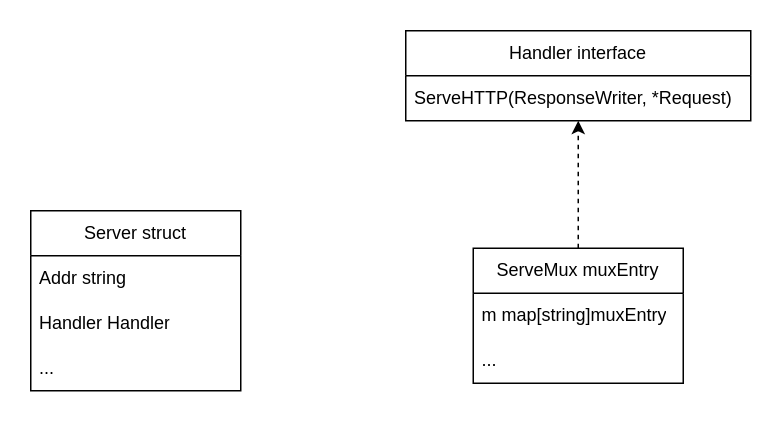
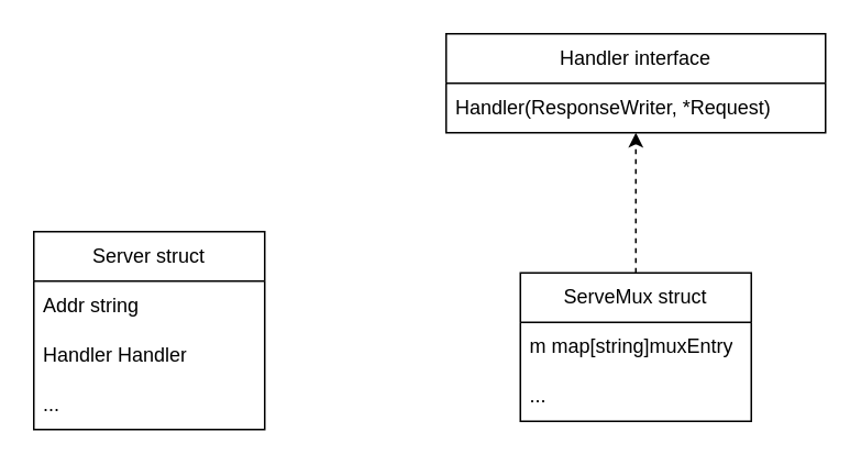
- <mxCell id="7" value="ServeHTTP(ResponseWriter, *Request)" style="text;strokeColor=none;fillColor=none;align=left;verticalAlign=middle;spacingLeft=4;spacingRight=4;overflow=hidden;points=[[0,0.5],[1,0.5]];portConstraint=eastwest;rotatable=0;whiteSpace=wrap;html=1;" vertex="1" parent="6"><mxGeometry y="30" width="230" height="30" as="geometry" /></mxCell>
+ <mxCell id="7" value="Handler(ResponseWriter, *Request)" style="text;strokeColor=none;fillColor=none;align=left;verticalAlign=middle;spacingLeft=4;spacingRight=4;overflow=hidden;points=[[0,0.5],[1,0.5]];portConstraint=eastwest;rotatable=0;whiteSpace=wrap;html=1;" vertex="1" parent="6"><mxGeometry y="30" width="230" height="30" as="geometry" /></mxCell>
- <mxCell id="8" value="ServeMux muxEntry" style="swimlane;fontStyle=0;childLayout=stackLayout;horizontal=1;startSize=30;horizontalStack=0;resizeParent=1;resizeParentMax=0;resizeLast=0;collapsible=1;marginBottom=0;whiteSpace=wrap;html=1;" vertex="1" parent="1"><mxGeometry x="315" y="165" width="140" height="90" as="geometry" /></mxCell>
+ <mxCell id="8" value="ServeMux struct" style="swimlane;fontStyle=0;childLayout=stackLayout;horizontal=1;startSize=30;horizontalStack=0;resizeParent=1;resizeParentMax=0;resizeLast=0;collapsible=1;marginBottom=0;whiteSpace=wrap;html=1;" vertex="1" parent="1"><mxGeometry x="315" y="165" width="140" height="90" as="geometry" /></mxCell>
